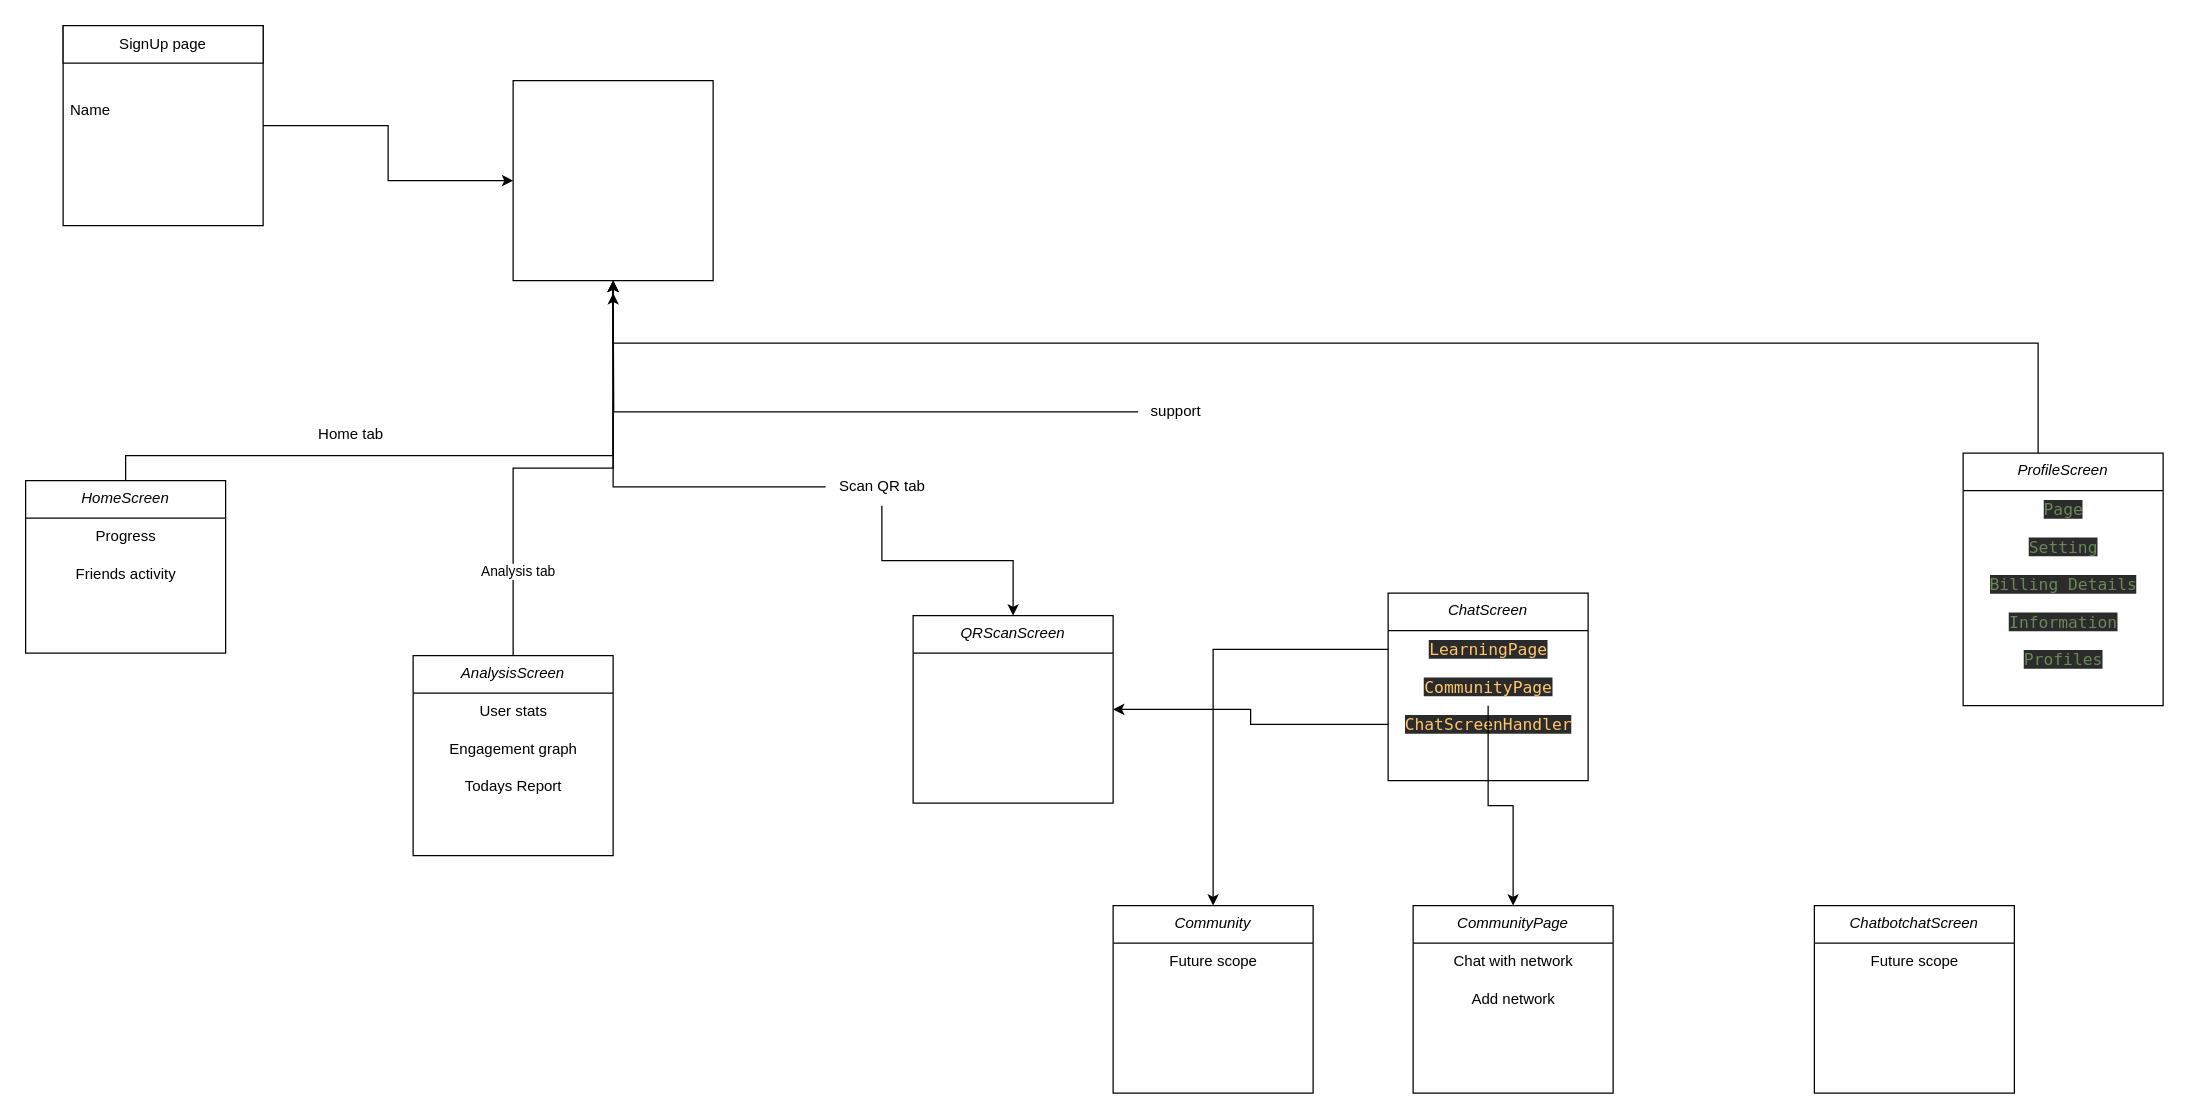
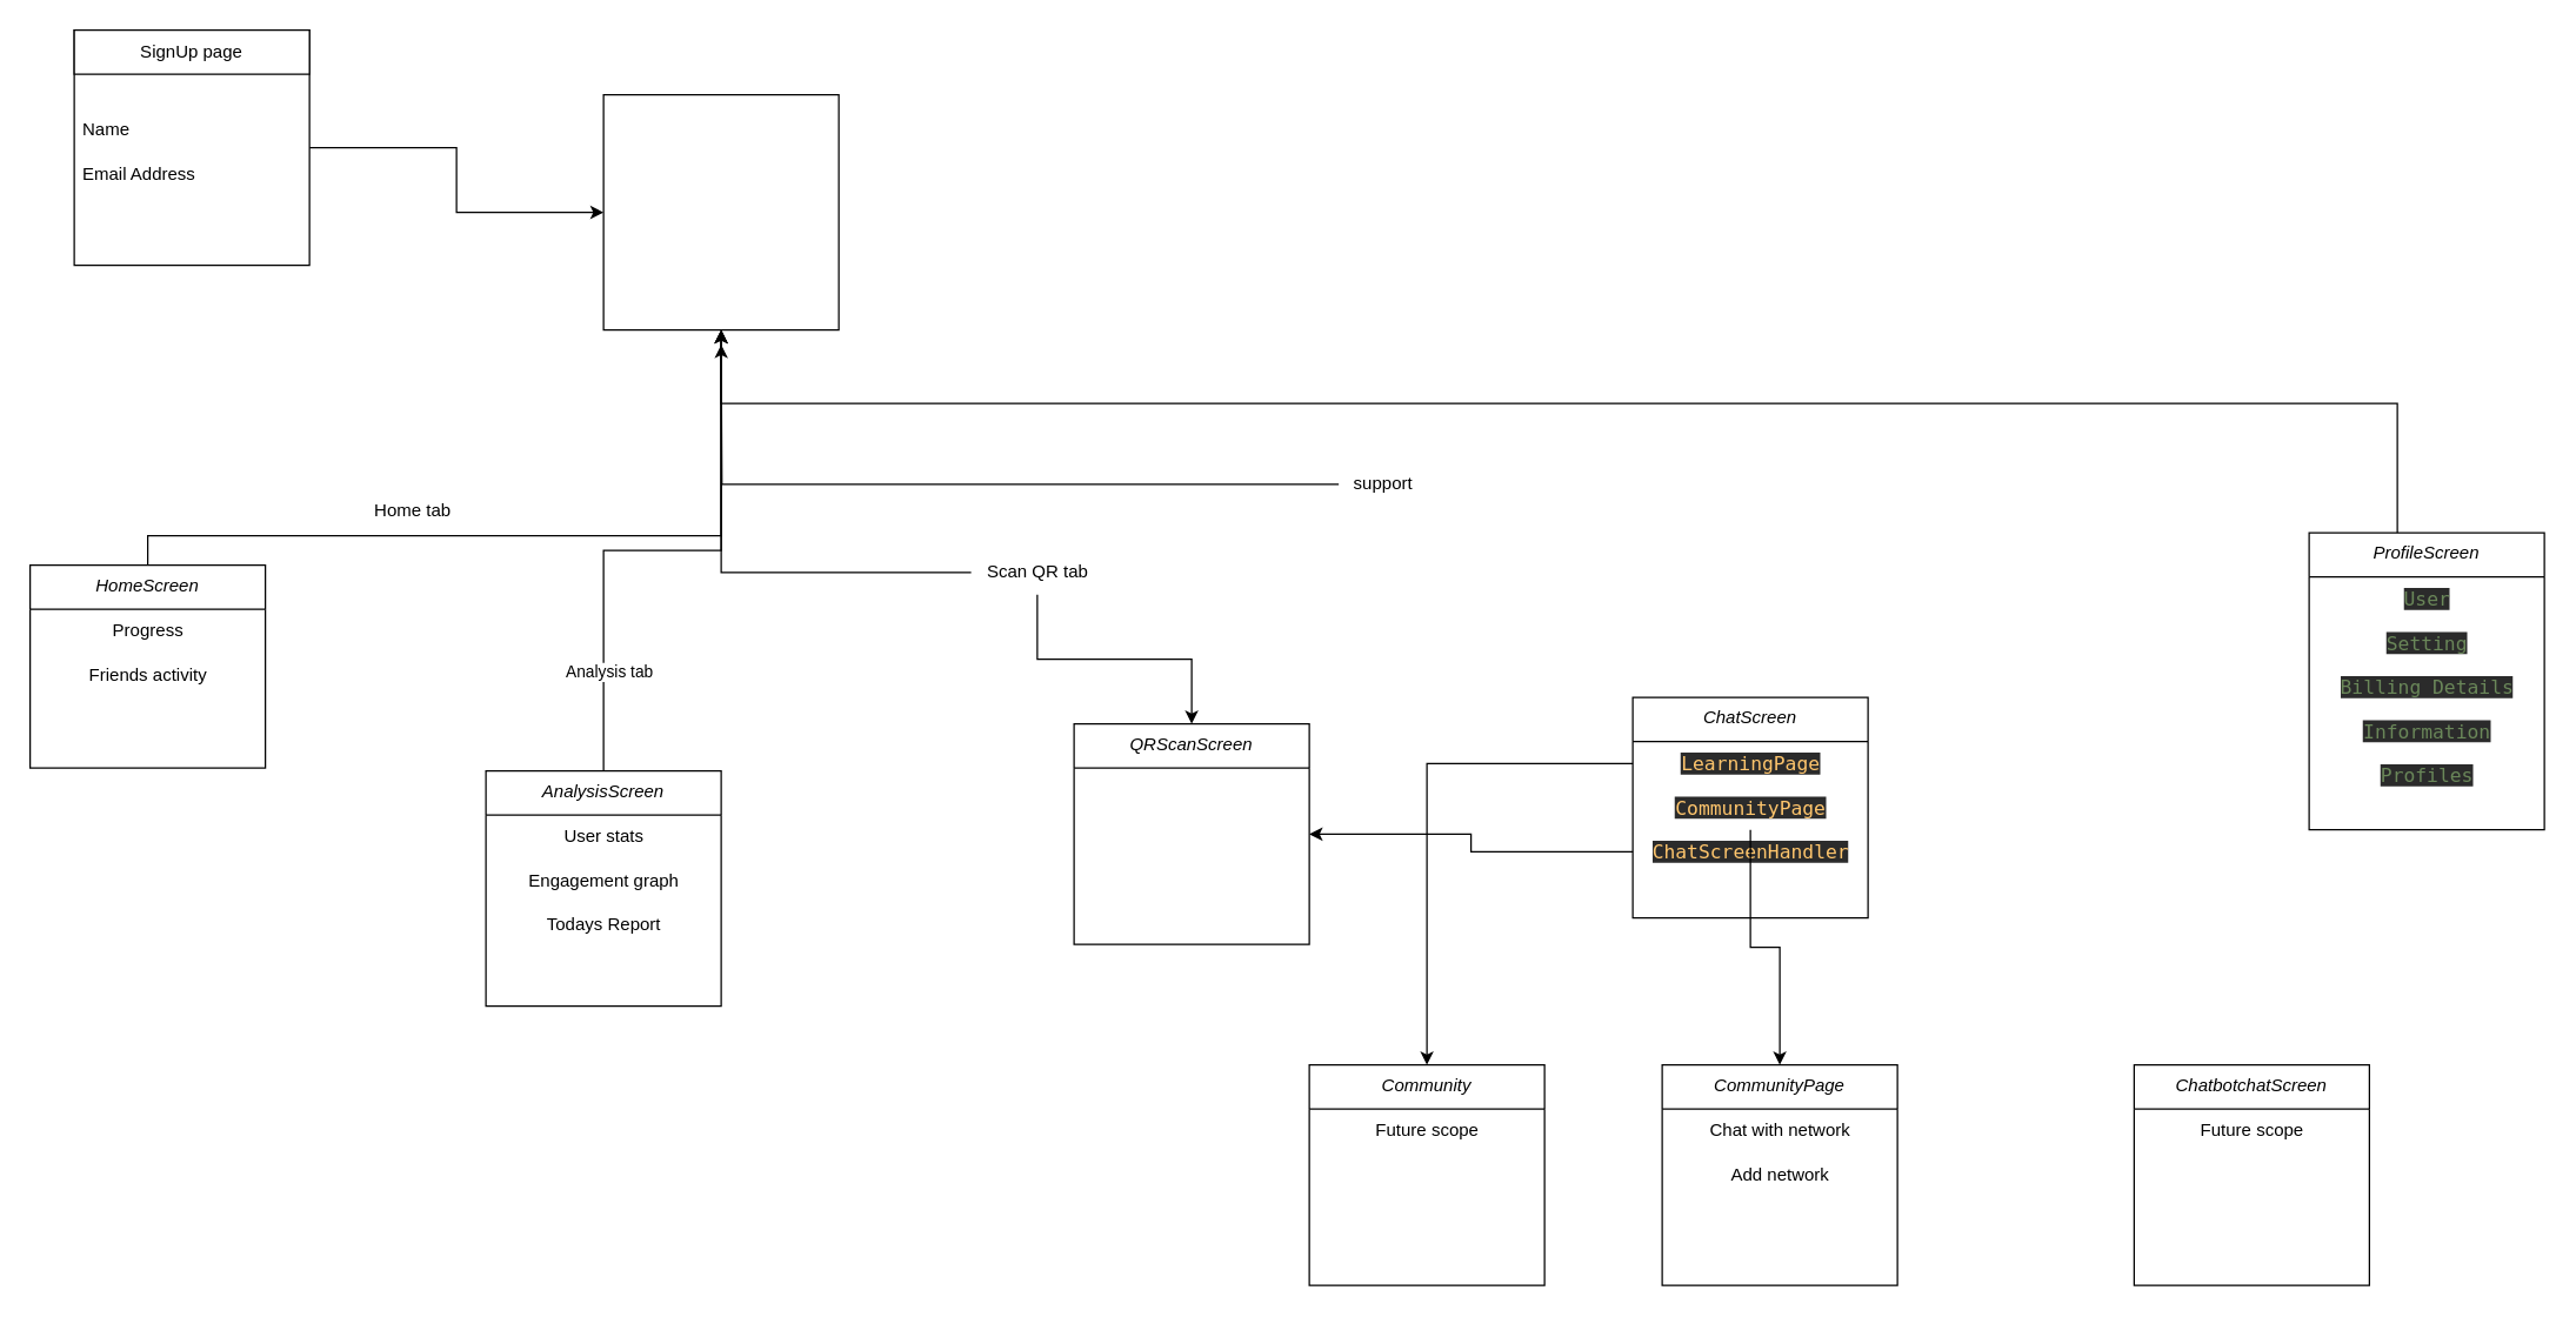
+ <mxCell id="10" value="Email Address" style="text;align=left;verticalAlign=top;spacingLeft=4;spacingRight=4;overflow=hidden;rotatable=0;points=[[0,0.5],[1,0.5]];portConstraint=eastwest;rounded=0;shadow=0;html=0;" parent="1" vertex="1"><mxGeometry x="50" y="104" width="160" height="26" as="geometry" /></mxCell>
- <mxCell id="41" value="&lt;div style=&quot;background-color: rgb(43, 43, 43); color: rgb(169, 183, 198); font-family: &amp;quot;JetBrains Mono&amp;quot;, monospace; font-size: 9.8pt; white-space-collapse: preserve;&quot;&gt;&lt;div style=&quot;font-size: 9.8pt;&quot;&gt;&lt;span style=&quot;color:#6a8759;&quot;&gt;Page&lt;/span&gt;&lt;/div&gt;&lt;/div&gt;" style="text;html=1;align=center;verticalAlign=middle;resizable=0;points=[];autosize=1;strokeColor=none;fillColor=none;" vertex="1" parent="40"><mxGeometry y="30" width="160" height="30" as="geometry" /></mxCell>
+ <mxCell id="41" value="&lt;div style=&quot;background-color: rgb(43, 43, 43); color: rgb(169, 183, 198); font-family: &amp;quot;JetBrains Mono&amp;quot;, monospace; font-size: 9.8pt; white-space-collapse: preserve;&quot;&gt;&lt;div style=&quot;font-size: 9.8pt;&quot;&gt;&lt;span style=&quot;color:#6a8759;&quot;&gt;User&lt;/span&gt;&lt;/div&gt;&lt;/div&gt;" style="text;html=1;align=center;verticalAlign=middle;resizable=0;points=[];autosize=1;strokeColor=none;fillColor=none;" vertex="1" parent="40"><mxGeometry y="30" width="160" height="30" as="geometry" /></mxCell>
